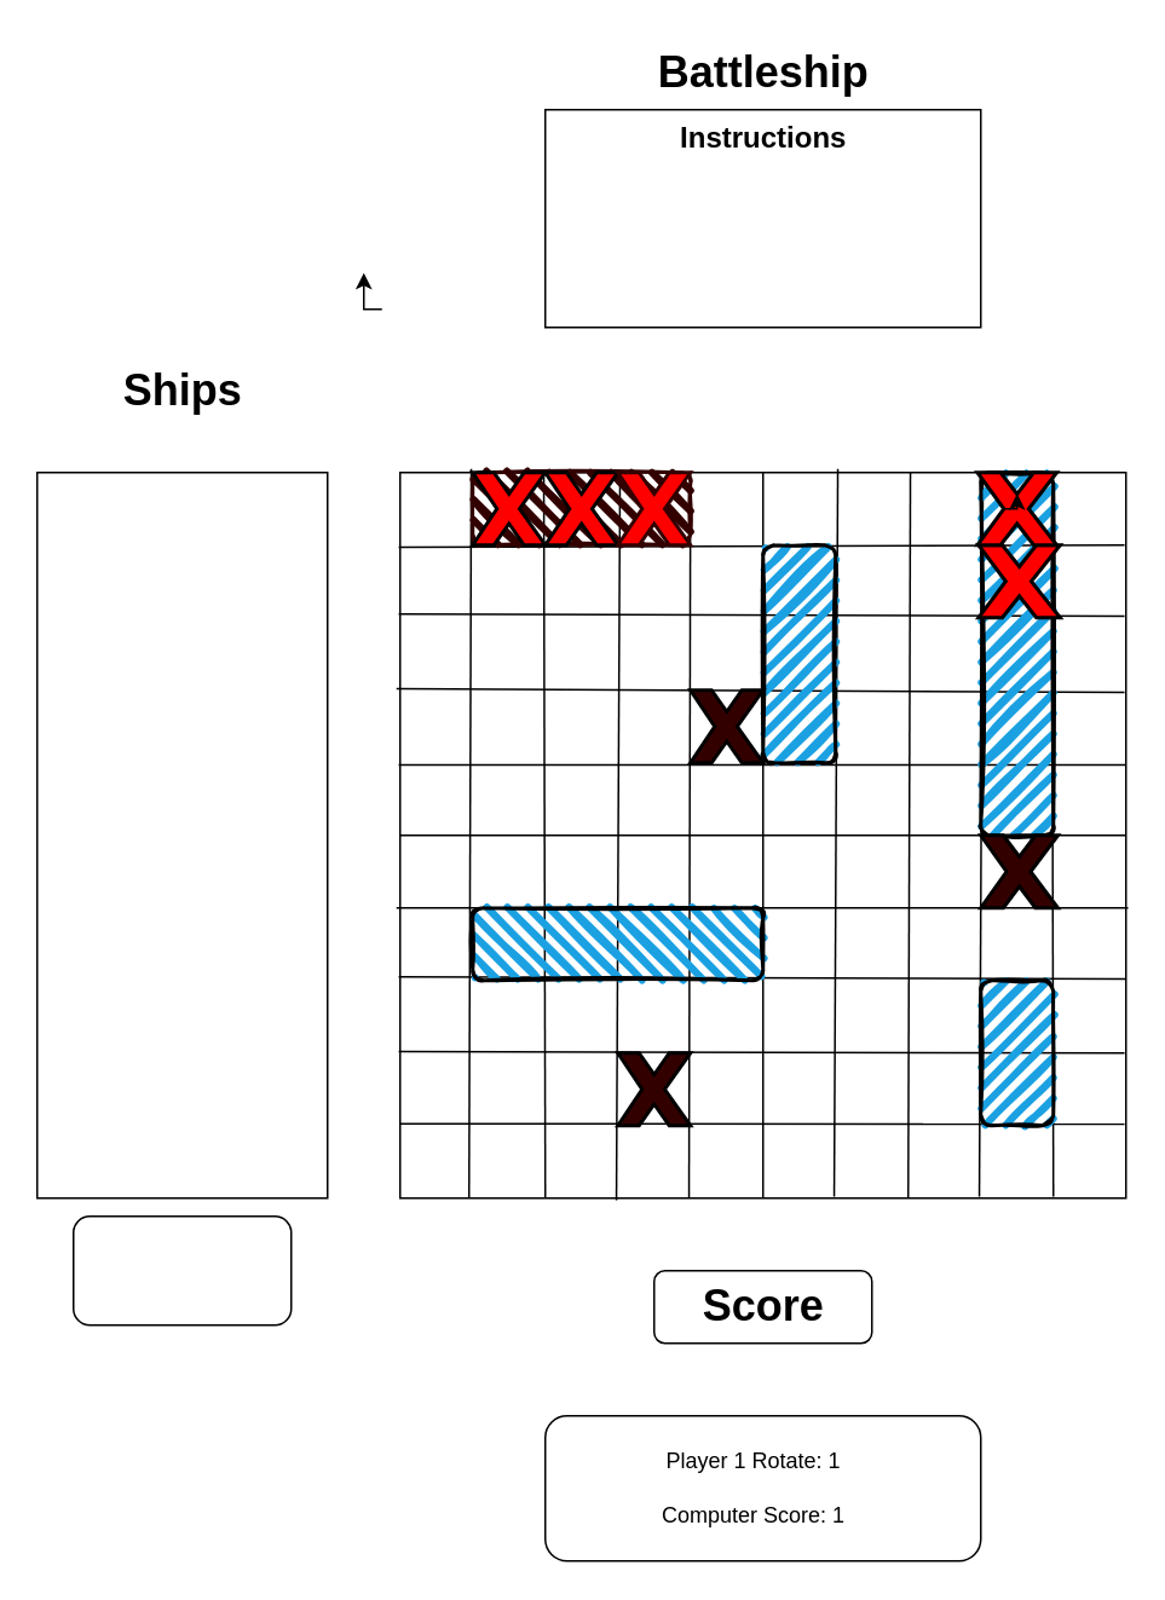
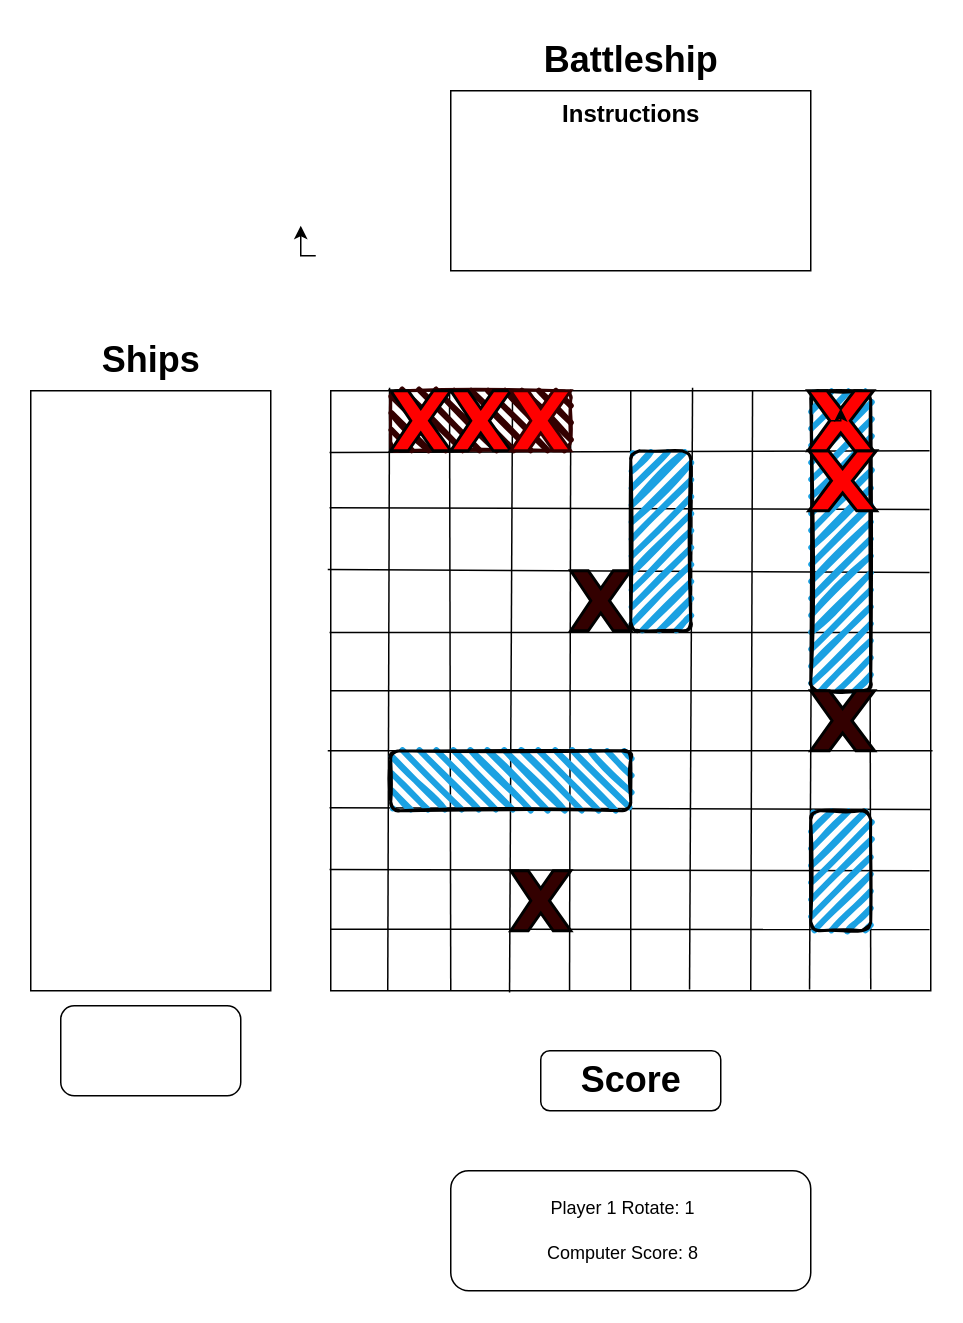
- <mxCell id="29" value="Ships" style="text;strokeColor=none;fillColor=none;html=1;fontSize=24;fontStyle=1;verticalAlign=middle;align=center;" vertex="1" parent="1"><mxGeometry x="50" y="195" width="100" height="40" as="geometry" /></mxCell>
+ <mxCell id="29" value="Ships" style="text;strokeColor=none;fillColor=none;html=1;fontSize=24;fontStyle=1;verticalAlign=middle;align=center;" vertex="1" parent="1"><mxGeometry x="50" y="220" width="100" height="40" as="geometry" /></mxCell>
- <mxCell id="37" value="Computer Score: 1" style="text;html=1;strokeColor=none;fillColor=none;align=center;verticalAlign=middle;whiteSpace=wrap;rounded=0;" vertex="1" parent="1"><mxGeometry x="335" y="820" width="160" height="30" as="geometry" /></mxCell>
+ <mxCell id="37" value="Computer Score: 8" style="text;html=1;strokeColor=none;fillColor=none;align=center;verticalAlign=middle;whiteSpace=wrap;rounded=0;" vertex="1" parent="1"><mxGeometry x="335" y="820" width="160" height="30" as="geometry" /></mxCell>
